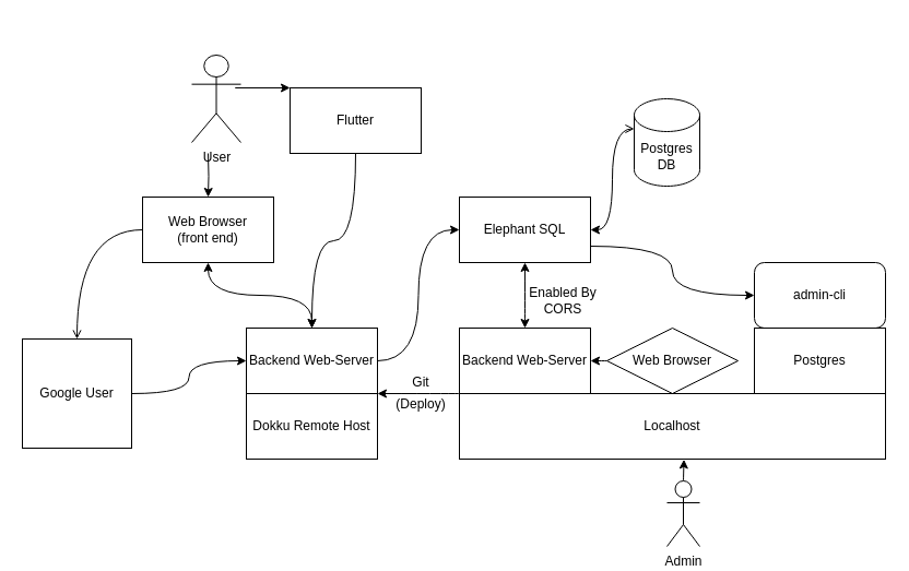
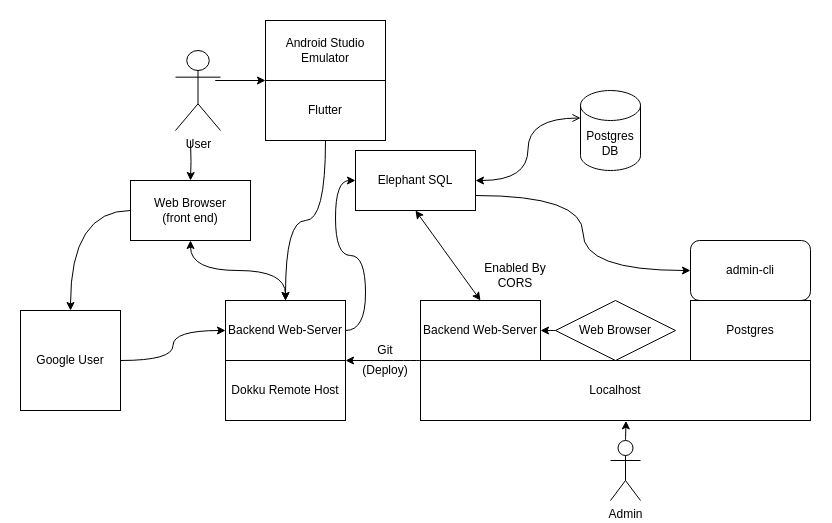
+ <mxCell id="6" value="Android Studio Emulator" style="rounded=0;whiteSpace=wrap;html=1;" parent="5" vertex="1"><mxGeometry width="120" height="60" as="geometry" /></mxCell>
- <mxCell id="4" value="Elephant SQL" style="rounded=0;whiteSpace=wrap;html=1;" parent="1" vertex="1"><mxGeometry x="420" y="180" width="120" height="60" as="geometry" /></mxCell>
+ <mxCell id="4" value="Elephant SQL" style="rounded=0;whiteSpace=wrap;html=1;" parent="1" vertex="1"><mxGeometry x="355" y="150" width="120" height="60" as="geometry" /></mxCell>
- <mxCell id="11" style="edgeStyle=orthogonalEdgeStyle;rounded=0;orthogonalLoop=1;jettySize=auto;html=1;exitX=0;exitY=0.5;exitDx=0;exitDy=0;entryX=0.5;entryY=0;entryDx=0;entryDy=0;curved=1;endArrow=open;" edge="1" parent="1" source="12" target="32"><mxGeometry relative="1" as="geometry" /></mxCell>
+ <mxCell id="11" style="edgeStyle=orthogonalEdgeStyle;rounded=0;orthogonalLoop=1;jettySize=auto;html=1;exitX=0;exitY=0.5;exitDx=0;exitDy=0;entryX=0.5;entryY=0;entryDx=0;entryDy=0;curved=1;" edge="1" parent="1" source="12" target="32"><mxGeometry relative="1" as="geometry" /></mxCell>
